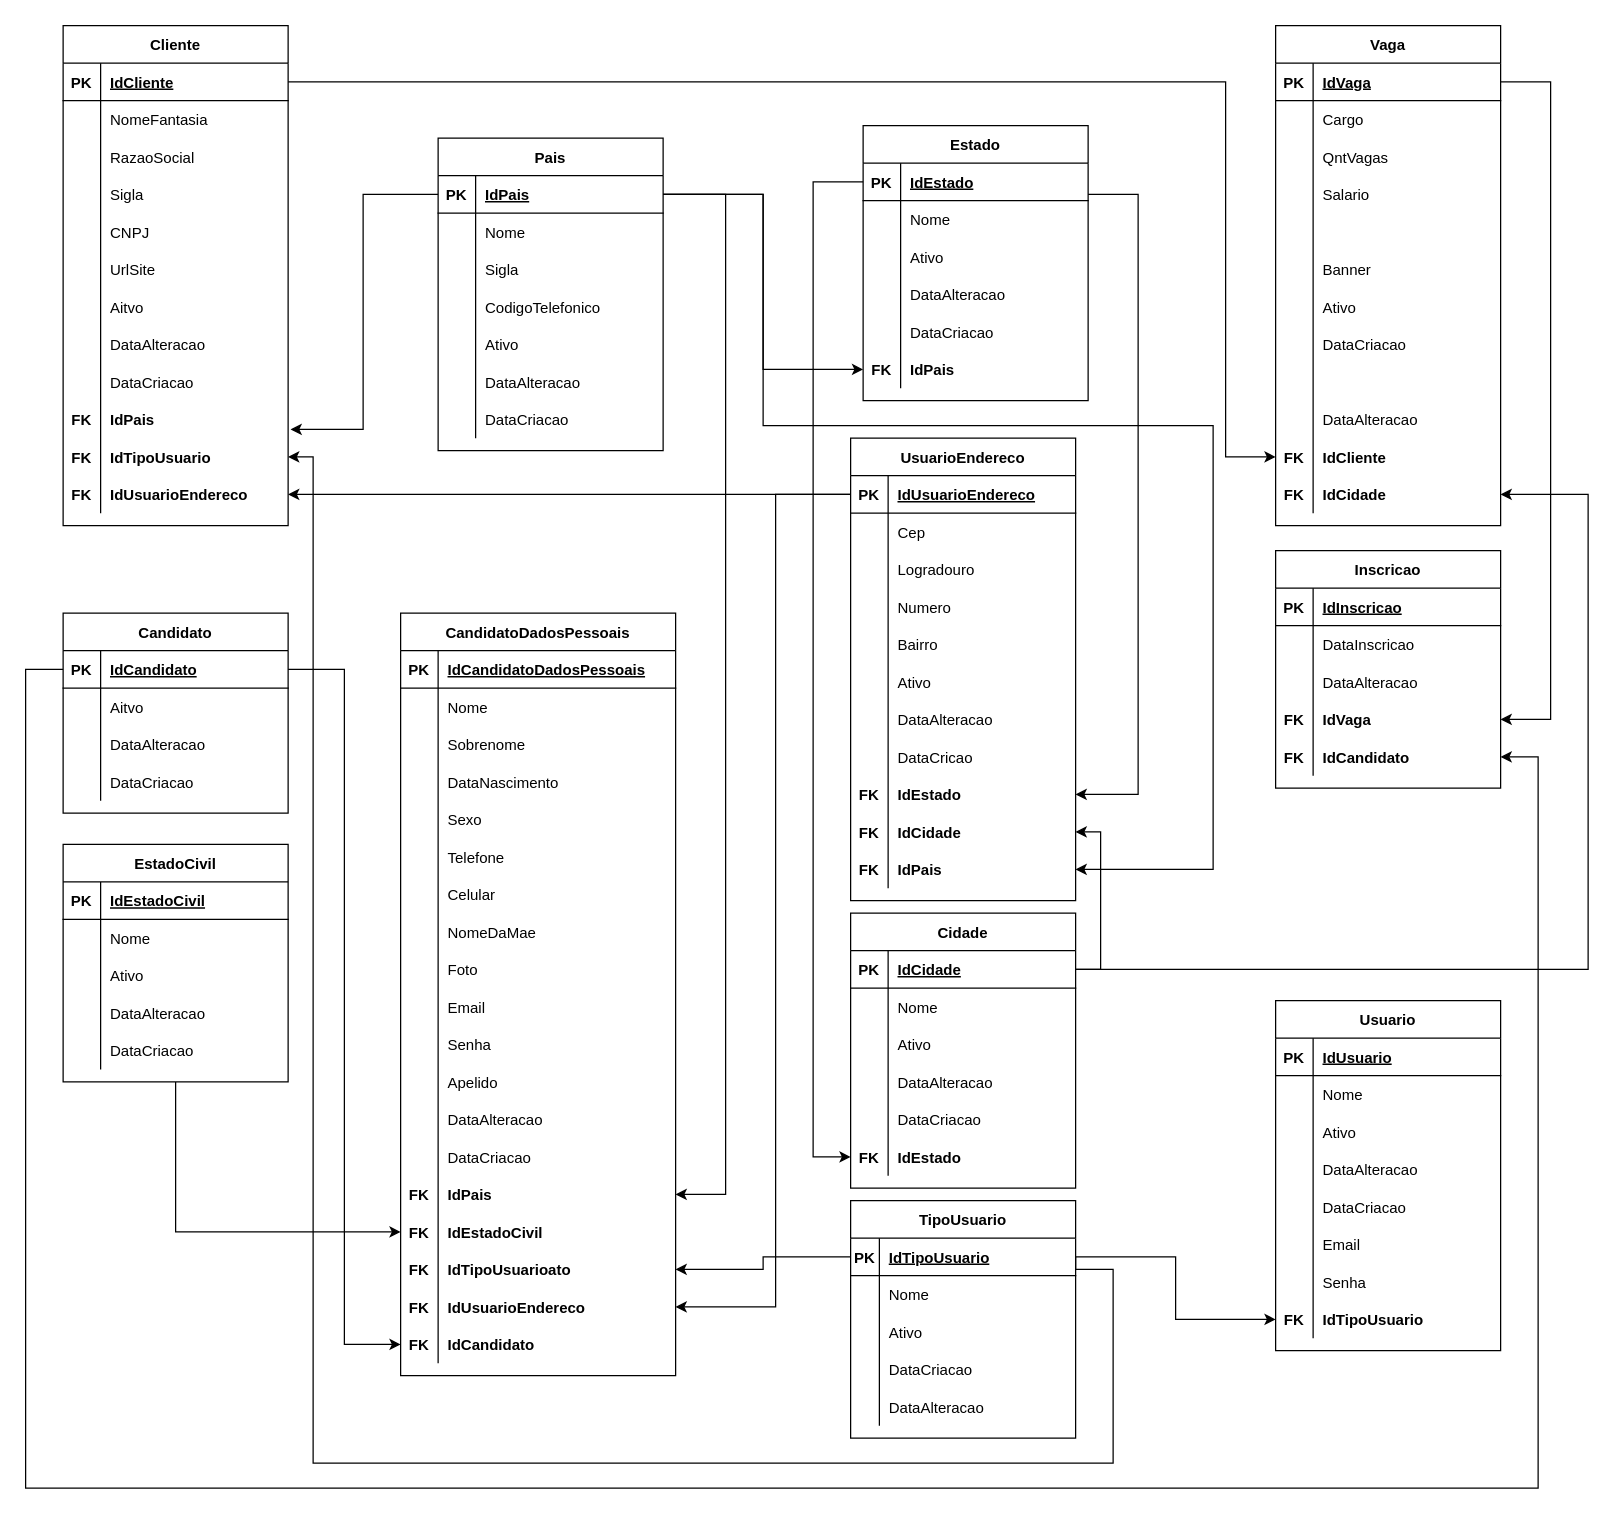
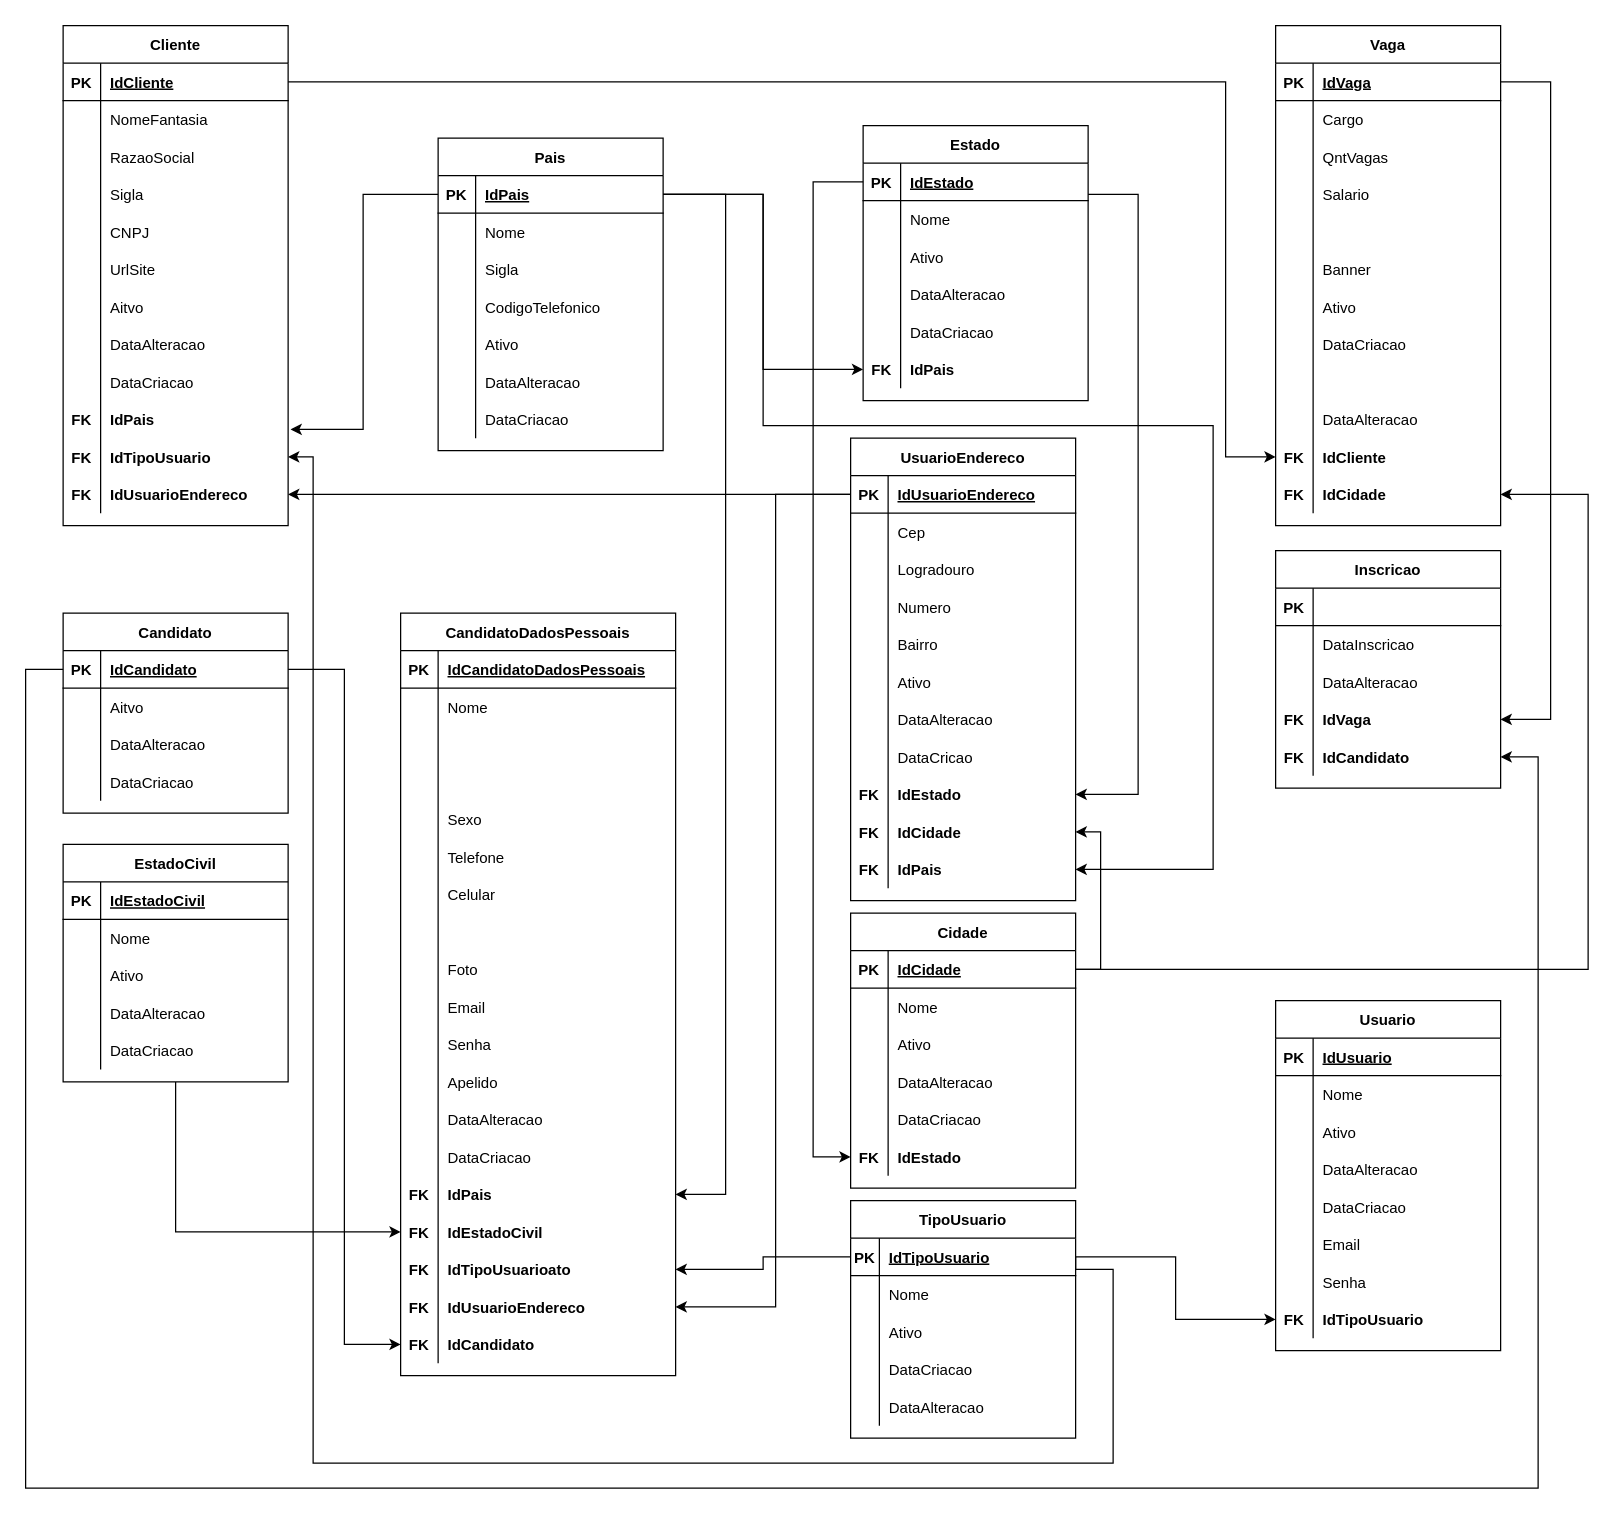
- <mxCell id="289" value="IdInscricao" style="shape=partialRectangle;connectable=0;fillColor=none;top=0;left=0;bottom=0;right=0;align=left;spacingLeft=6;fontStyle=5;overflow=hidden;pointerEvents=0;" vertex="1" parent="287"><mxGeometry x="30" width="150" height="30" as="geometry"><mxRectangle width="150" height="30" as="alternateBounds" /></mxGeometry></mxCell>
- <mxCell id="24" value="Sobrenome" style="shape=partialRectangle;connectable=0;fillColor=none;top=0;left=0;bottom=0;right=0;align=left;spacingLeft=6;overflow=hidden;" vertex="1" parent="22"><mxGeometry x="30" width="190" height="30" as="geometry"><mxRectangle width="190" height="30" as="alternateBounds" /></mxGeometry></mxCell>
- <mxCell id="27" value="DataNascimento" style="shape=partialRectangle;connectable=0;fillColor=none;top=0;left=0;bottom=0;right=0;align=left;spacingLeft=6;overflow=hidden;" vertex="1" parent="25"><mxGeometry x="30" width="190" height="30" as="geometry"><mxRectangle width="190" height="30" as="alternateBounds" /></mxGeometry></mxCell>
- <mxCell id="39" value="NomeDaMae" style="shape=partialRectangle;connectable=0;fillColor=none;top=0;left=0;bottom=0;right=0;align=left;spacingLeft=6;overflow=hidden;" vertex="1" parent="37"><mxGeometry x="30" width="190" height="30" as="geometry"><mxRectangle width="190" height="30" as="alternateBounds" /></mxGeometry></mxCell>
